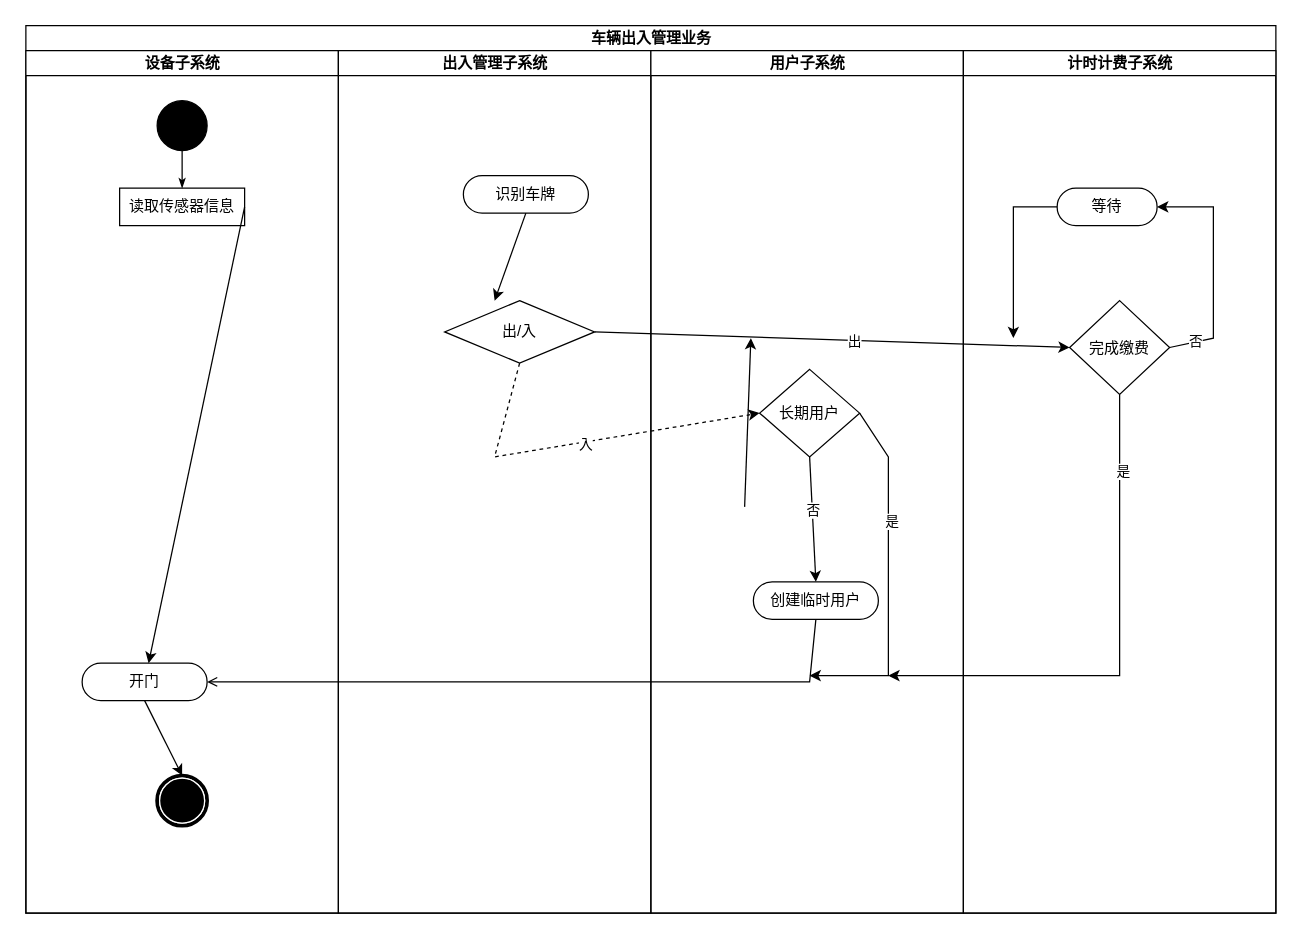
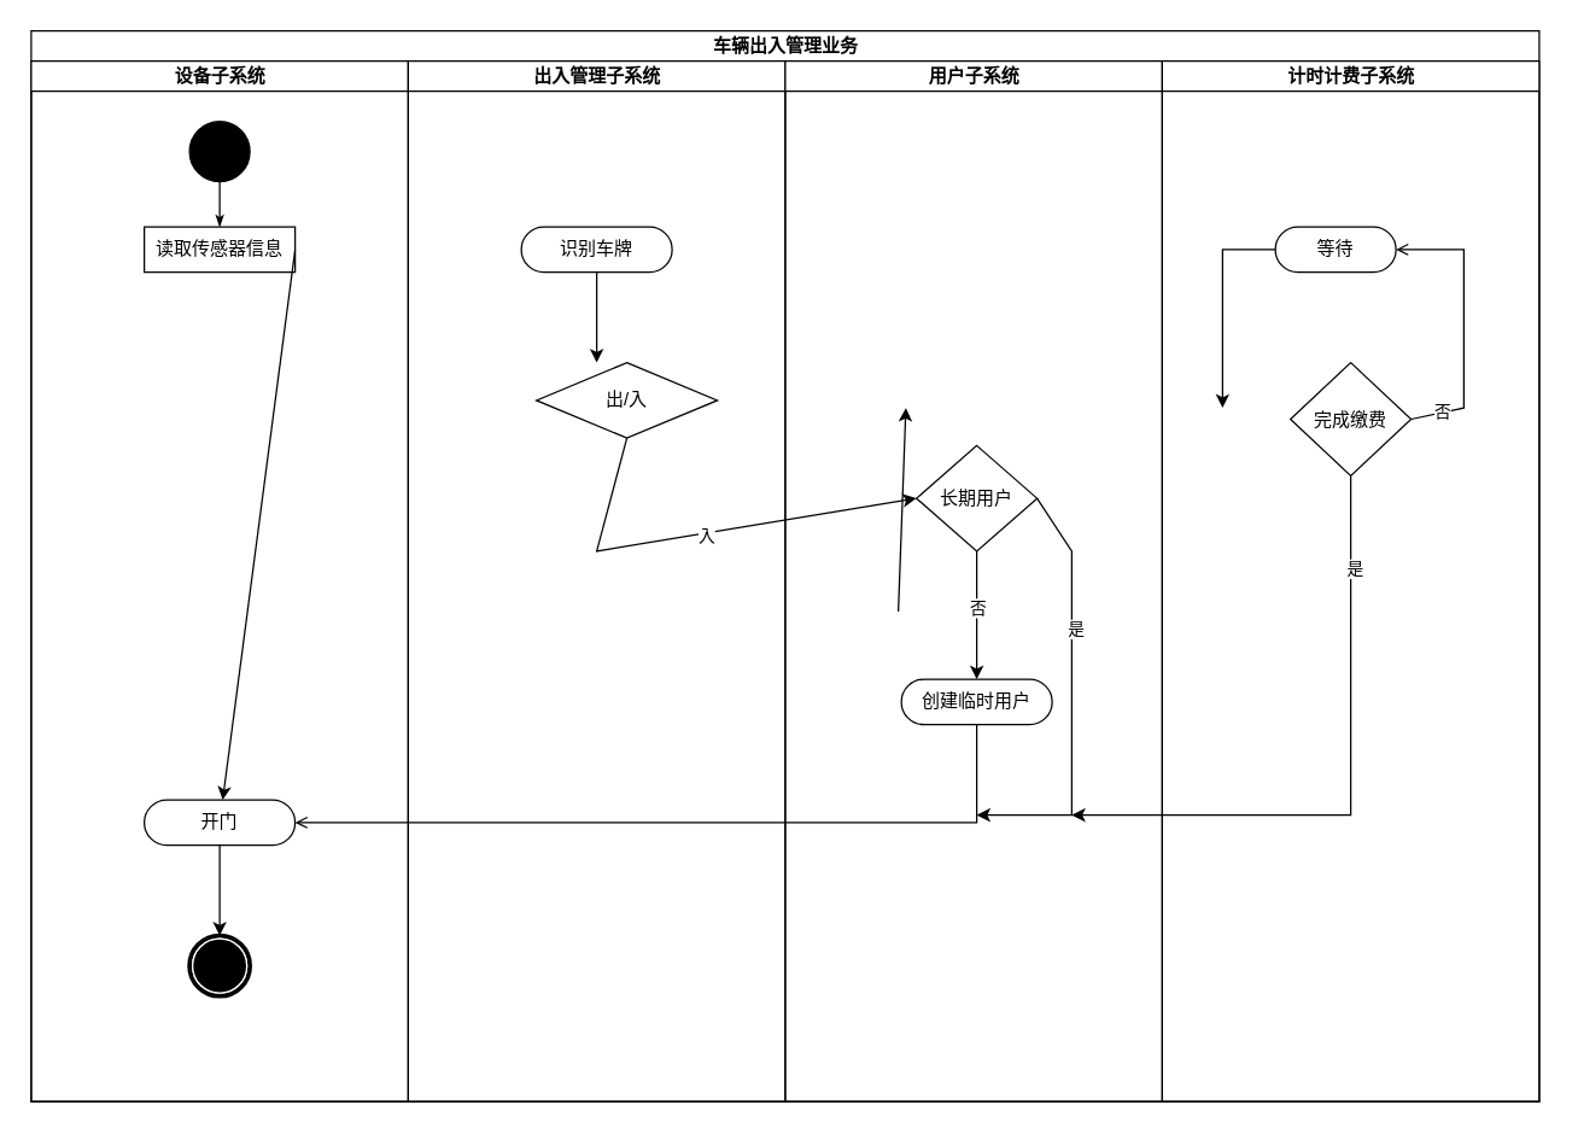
- <mxCell id="11" value="识别车牌" style="rounded=1;whiteSpace=wrap;html=1;shadow=0;comic=0;labelBackgroundColor=none;strokeWidth=1;fontFamily=Verdana;fontSize=12;align=center;arcSize=50;" vertex="1" parent="10"><mxGeometry x="100" y="100" width="100" height="30" as="geometry" /></mxCell>
+ <mxCell id="11" value="识别车牌" style="rounded=1;whiteSpace=wrap;html=1;shadow=0;comic=0;labelBackgroundColor=none;strokeWidth=1;fontFamily=Verdana;fontSize=12;align=center;arcSize=50;" vertex="1" parent="10"><mxGeometry x="75" y="110" width="100" height="30" as="geometry" /></mxCell>
- <mxCell id="27" value="" style="endArrow=classic;html=1;rounded=0;exitX=1;exitY=0.5;exitDx=0;exitDy=0;entryX=1;entryY=0.5;entryDx=0;entryDy=0;" edge="1" parent="24" source="25" target="26"><mxGeometry width="50" height="50" relative="1" as="geometry"><mxPoint x="-180" y="300" as="sourcePoint" /><mxPoint x="-130" y="250" as="targetPoint" /><Array as="points"><mxPoint x="200" y="230" /><mxPoint x="200" y="125" /></Array></mxGeometry></mxCell>
+ <mxCell id="27" value="" style="endArrow=open;html=1;rounded=0;exitX=1;exitY=0.5;exitDx=0;exitDy=0;entryX=1;entryY=0.5;entryDx=0;entryDy=0;" edge="1" parent="24" source="25" target="26"><mxGeometry width="50" height="50" relative="1" as="geometry"><mxPoint x="-180" y="300" as="sourcePoint" /><mxPoint x="-130" y="250" as="targetPoint" /><Array as="points"><mxPoint x="200" y="230" /><mxPoint x="200" y="125" /></Array></mxGeometry></mxCell>
- <mxCell id="29" value="" style="endArrow=classic;html=1;rounded=0;exitX=1;exitY=0.5;exitDx=0;exitDy=0;entryX=0;entryY=0.5;entryDx=0;entryDy=0;" edge="1" parent="1" source="13" target="25"><mxGeometry width="50" height="50" relative="1" as="geometry"><mxPoint x="450" y="300" as="sourcePoint" /><mxPoint x="820" y="270" as="targetPoint" /><Array as="points" /></mxGeometry></mxCell>
- <mxCell id="30" value="出" style="edgeLabel;html=1;align=center;verticalAlign=middle;resizable=0;points=[];" vertex="1" connectable="0" parent="29"><mxGeometry x="0.096" y="-1" relative="1" as="geometry"><mxPoint as="offset" /></mxGeometry></mxCell>
- <mxCell id="21" value="" style="endArrow=classic;html=1;rounded=0;entryX=0;entryY=0.5;entryDx=0;entryDy=0;exitX=0.5;exitY=1;exitDx=0;exitDy=0;dashed=1;" edge="1" parent="2" source="13" target="17"><mxGeometry width="50" height="50" relative="1" as="geometry"><mxPoint x="270" y="250" as="sourcePoint" /><mxPoint x="320" y="310.0" as="targetPoint" /><Array as="points"><mxPoint x="375" y="345" /></Array></mxGeometry></mxCell>
+ <mxCell id="21" value="" style="endArrow=classic;html=1;rounded=0;entryX=0;entryY=0.5;entryDx=0;entryDy=0;exitX=0.5;exitY=1;exitDx=0;exitDy=0;" edge="1" parent="2" source="13" target="17"><mxGeometry width="50" height="50" relative="1" as="geometry"><mxPoint x="270" y="250" as="sourcePoint" /><mxPoint x="320" y="310.0" as="targetPoint" /><Array as="points"><mxPoint x="375" y="345" /></Array></mxGeometry></mxCell>
- <mxCell id="18" value="创建临时用户" style="rounded=1;whiteSpace=wrap;html=1;shadow=0;comic=0;labelBackgroundColor=none;strokeWidth=1;fontFamily=Verdana;fontSize=12;align=center;arcSize=50;" vertex="1" parent="15"><mxGeometry x="82" y="425" width="100" height="30" as="geometry" /></mxCell>
+ <mxCell id="18" value="创建临时用户" style="rounded=1;whiteSpace=wrap;html=1;shadow=0;comic=0;labelBackgroundColor=none;strokeWidth=1;fontFamily=Verdana;fontSize=12;align=center;arcSize=50;" vertex="1" parent="15"><mxGeometry x="77" y="410" width="100" height="30" as="geometry" /></mxCell>
- <mxCell id="7" value="开门" style="rounded=1;whiteSpace=wrap;html=1;shadow=0;comic=0;labelBackgroundColor=none;strokeWidth=1;fontFamily=Verdana;fontSize=12;align=center;arcSize=50;" vertex="1" parent="3"><mxGeometry x="45" y="490" width="100" height="30" as="geometry" /></mxCell>
+ <mxCell id="7" value="开门" style="rounded=1;whiteSpace=wrap;html=1;shadow=0;comic=0;labelBackgroundColor=none;strokeWidth=1;fontFamily=Verdana;fontSize=12;align=center;arcSize=50;" vertex="1" parent="3"><mxGeometry x="75" y="490" width="100" height="30" as="geometry" /></mxCell>
